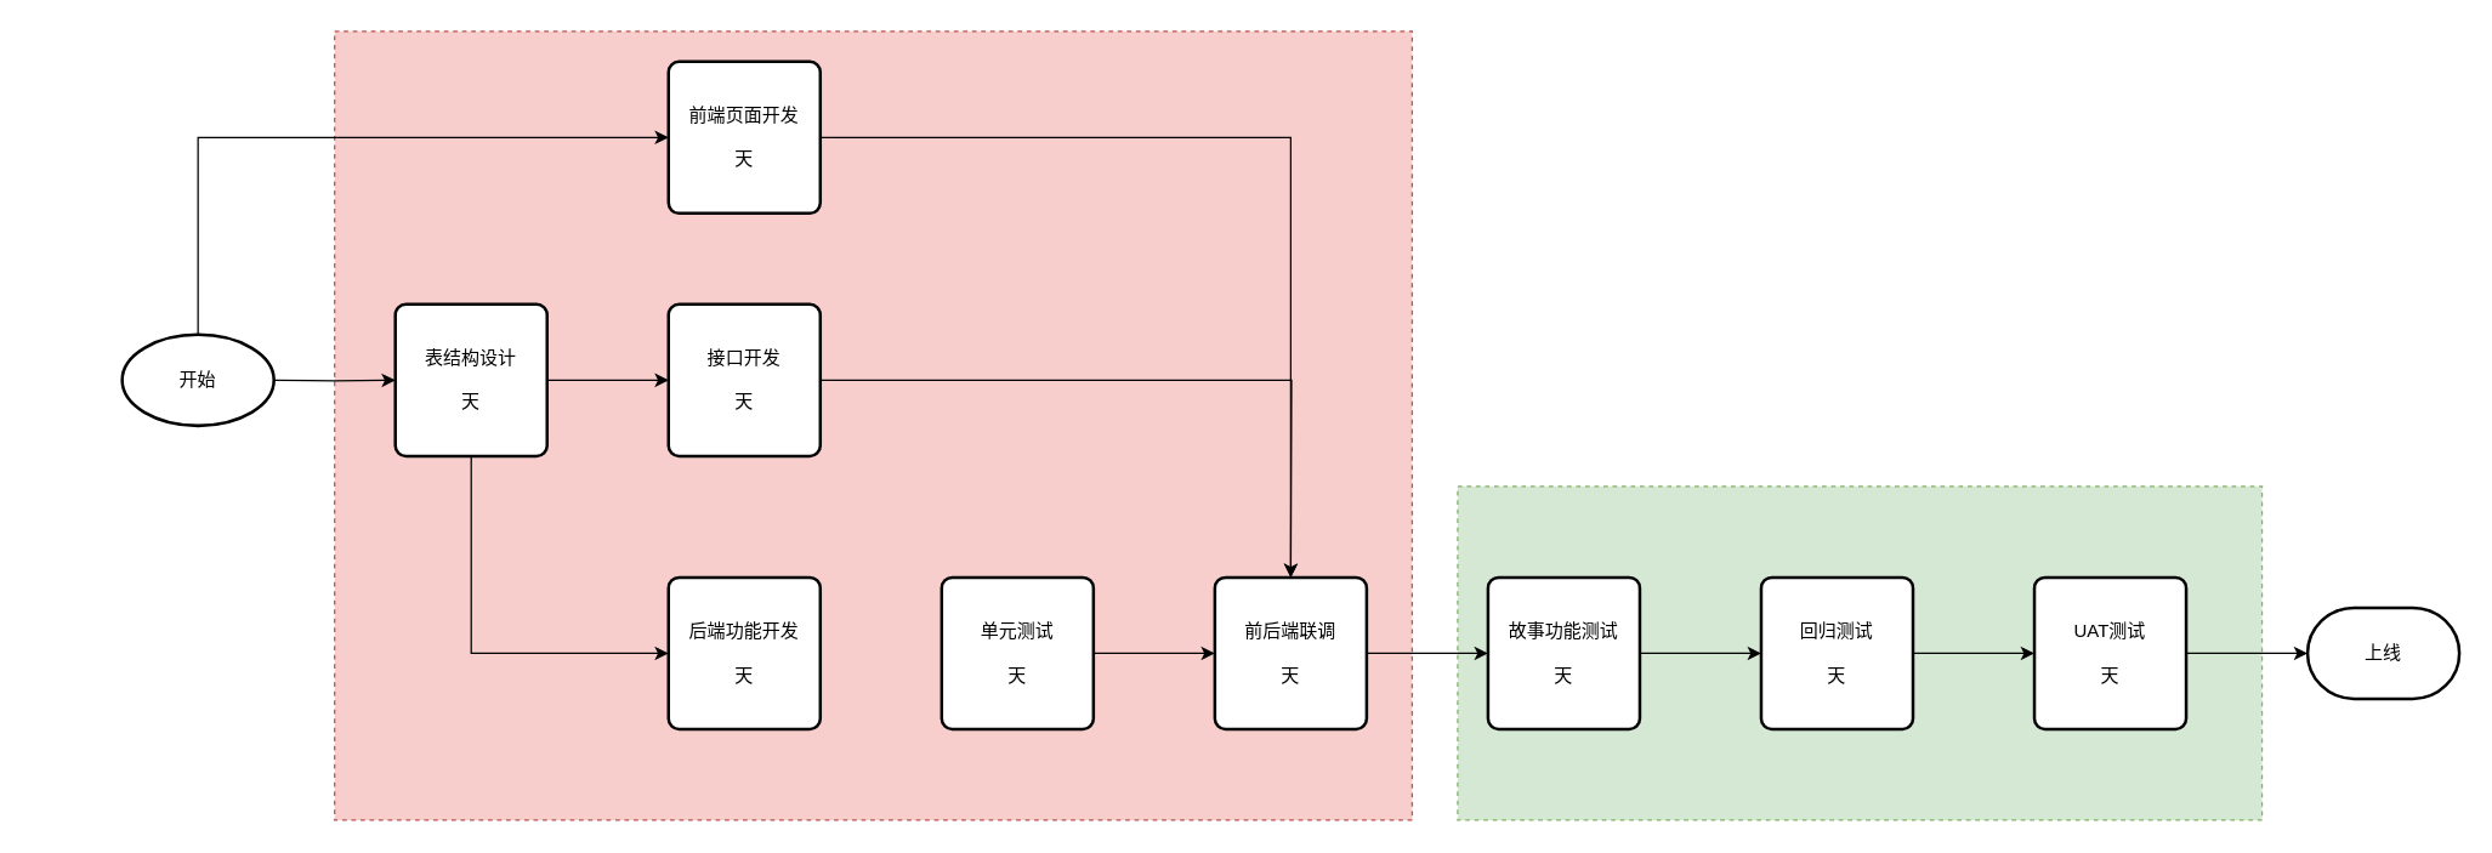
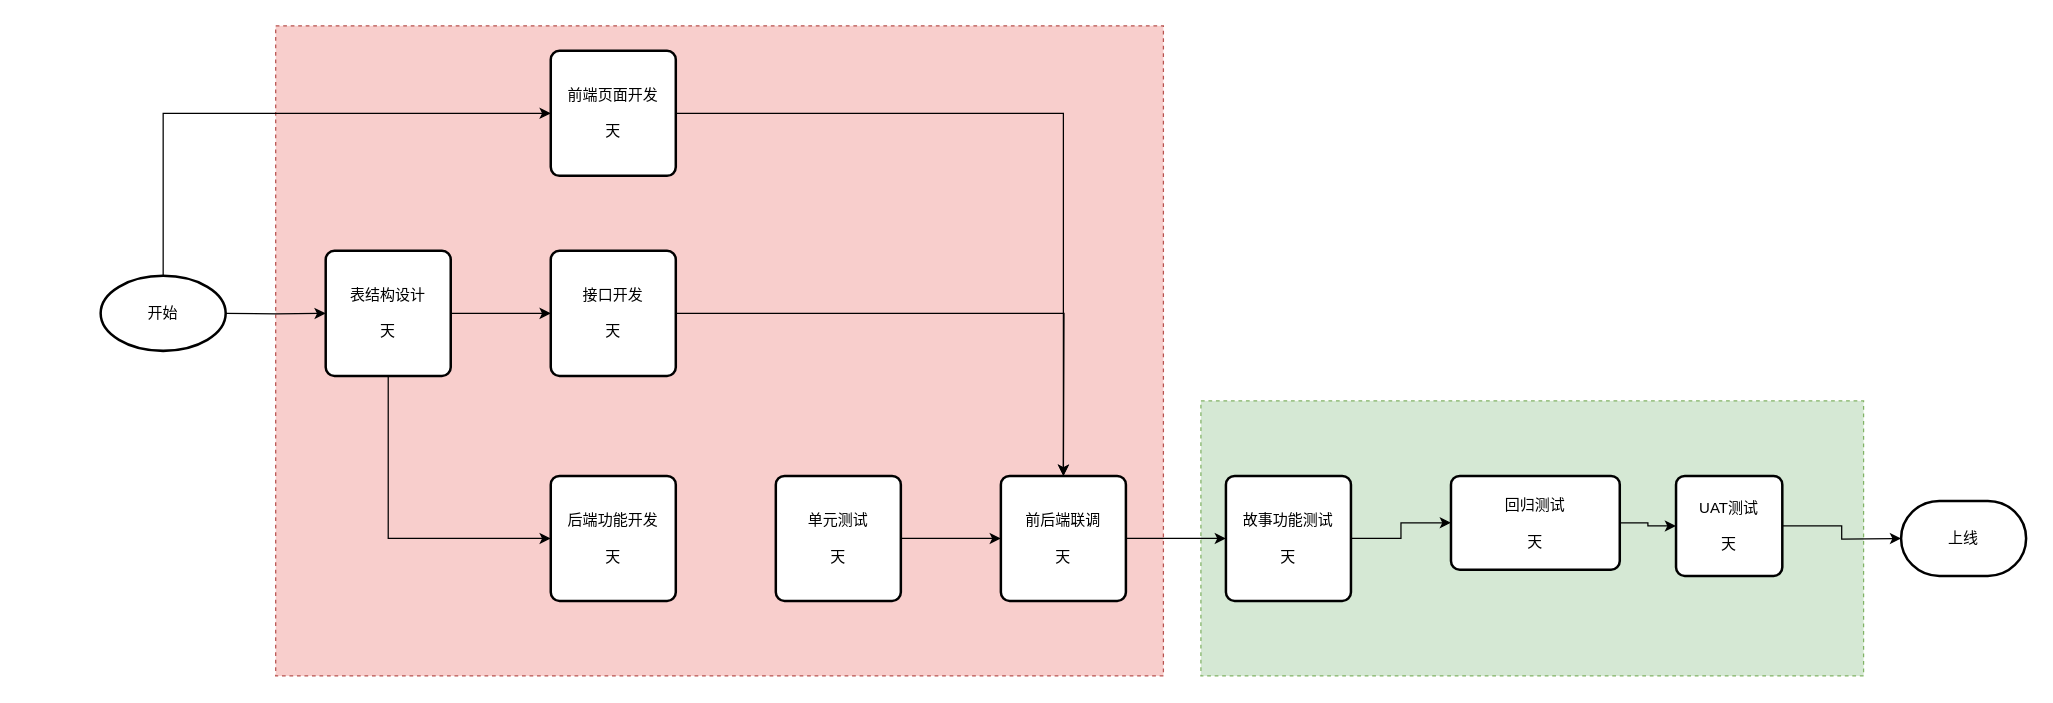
- <mxCell id="19" value="回归测试&lt;br&gt;&lt;br&gt;天" style="rounded=1;whiteSpace=wrap;html=1;absoluteArcSize=1;arcSize=14;strokeWidth=2;" parent="1" vertex="1"><mxGeometry x="1160" y="380" width="100" height="100" as="geometry" /></mxCell>
+ <mxCell id="19" value="回归测试&lt;br&gt;&lt;br&gt;天" style="rounded=1;whiteSpace=wrap;html=1;absoluteArcSize=1;arcSize=14;strokeWidth=2;" parent="1" vertex="1"><mxGeometry x="1160" y="380" width="135" height="75" as="geometry" /></mxCell>
- <mxCell id="21" value="UAT测试&lt;br&gt;&lt;br&gt;天" style="rounded=1;whiteSpace=wrap;html=1;absoluteArcSize=1;arcSize=14;strokeWidth=2;" parent="1" vertex="1"><mxGeometry x="1340" y="380" width="100" height="100" as="geometry" /></mxCell>
+ <mxCell id="21" value="UAT测试&lt;br&gt;&lt;br&gt;天" style="rounded=1;whiteSpace=wrap;html=1;absoluteArcSize=1;arcSize=14;strokeWidth=2;" parent="1" vertex="1"><mxGeometry x="1340" y="380" width="85" height="80" as="geometry" /></mxCell>
